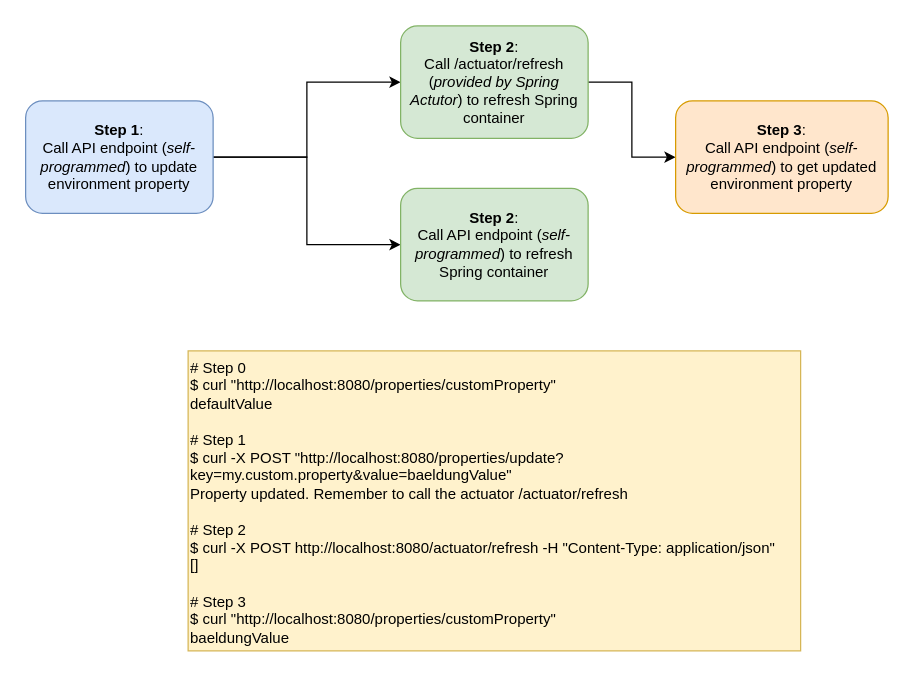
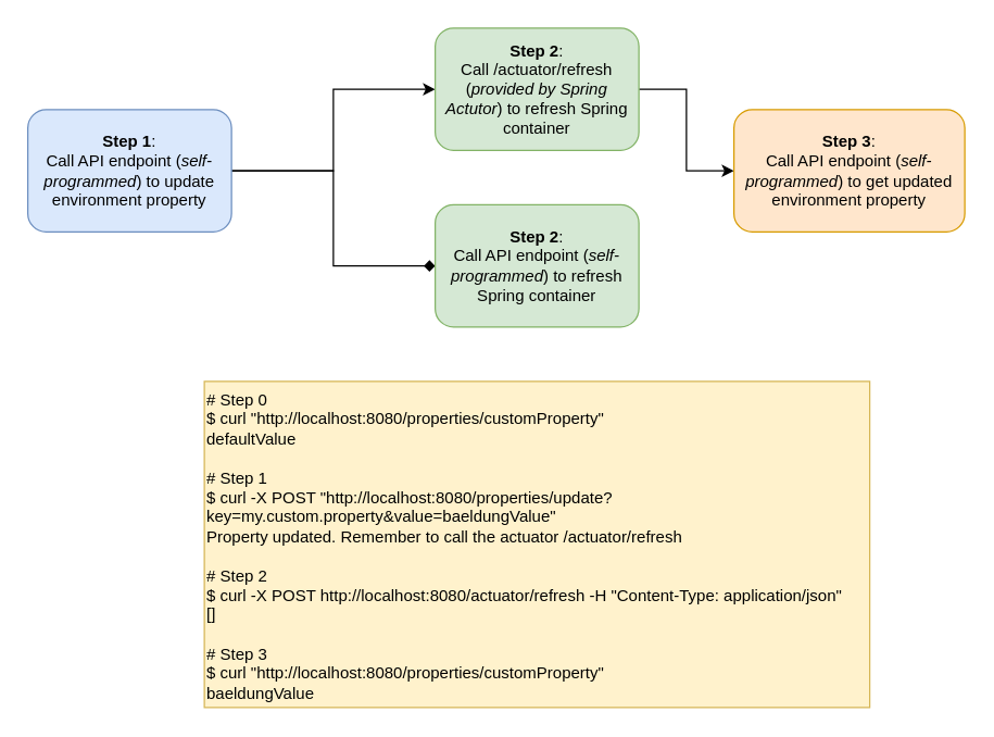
- <mxCell id="3" style="edgeStyle=orthogonalEdgeStyle;rounded=0;orthogonalLoop=1;jettySize=auto;html=1;exitX=1;exitY=0.5;exitDx=0;exitDy=0;entryX=0;entryY=0.5;entryDx=0;entryDy=0;" edge="1" parent="1" source="4" target="7"><mxGeometry relative="1" as="geometry" /></mxCell>
+ <mxCell id="3" style="edgeStyle=orthogonalEdgeStyle;rounded=0;orthogonalLoop=1;jettySize=auto;html=1;exitX=1;exitY=0.5;exitDx=0;exitDy=0;entryX=0;entryY=0.5;entryDx=0;entryDy=0;endArrow=diamond;" edge="1" parent="1" source="4" target="7"><mxGeometry relative="1" as="geometry" /></mxCell>
